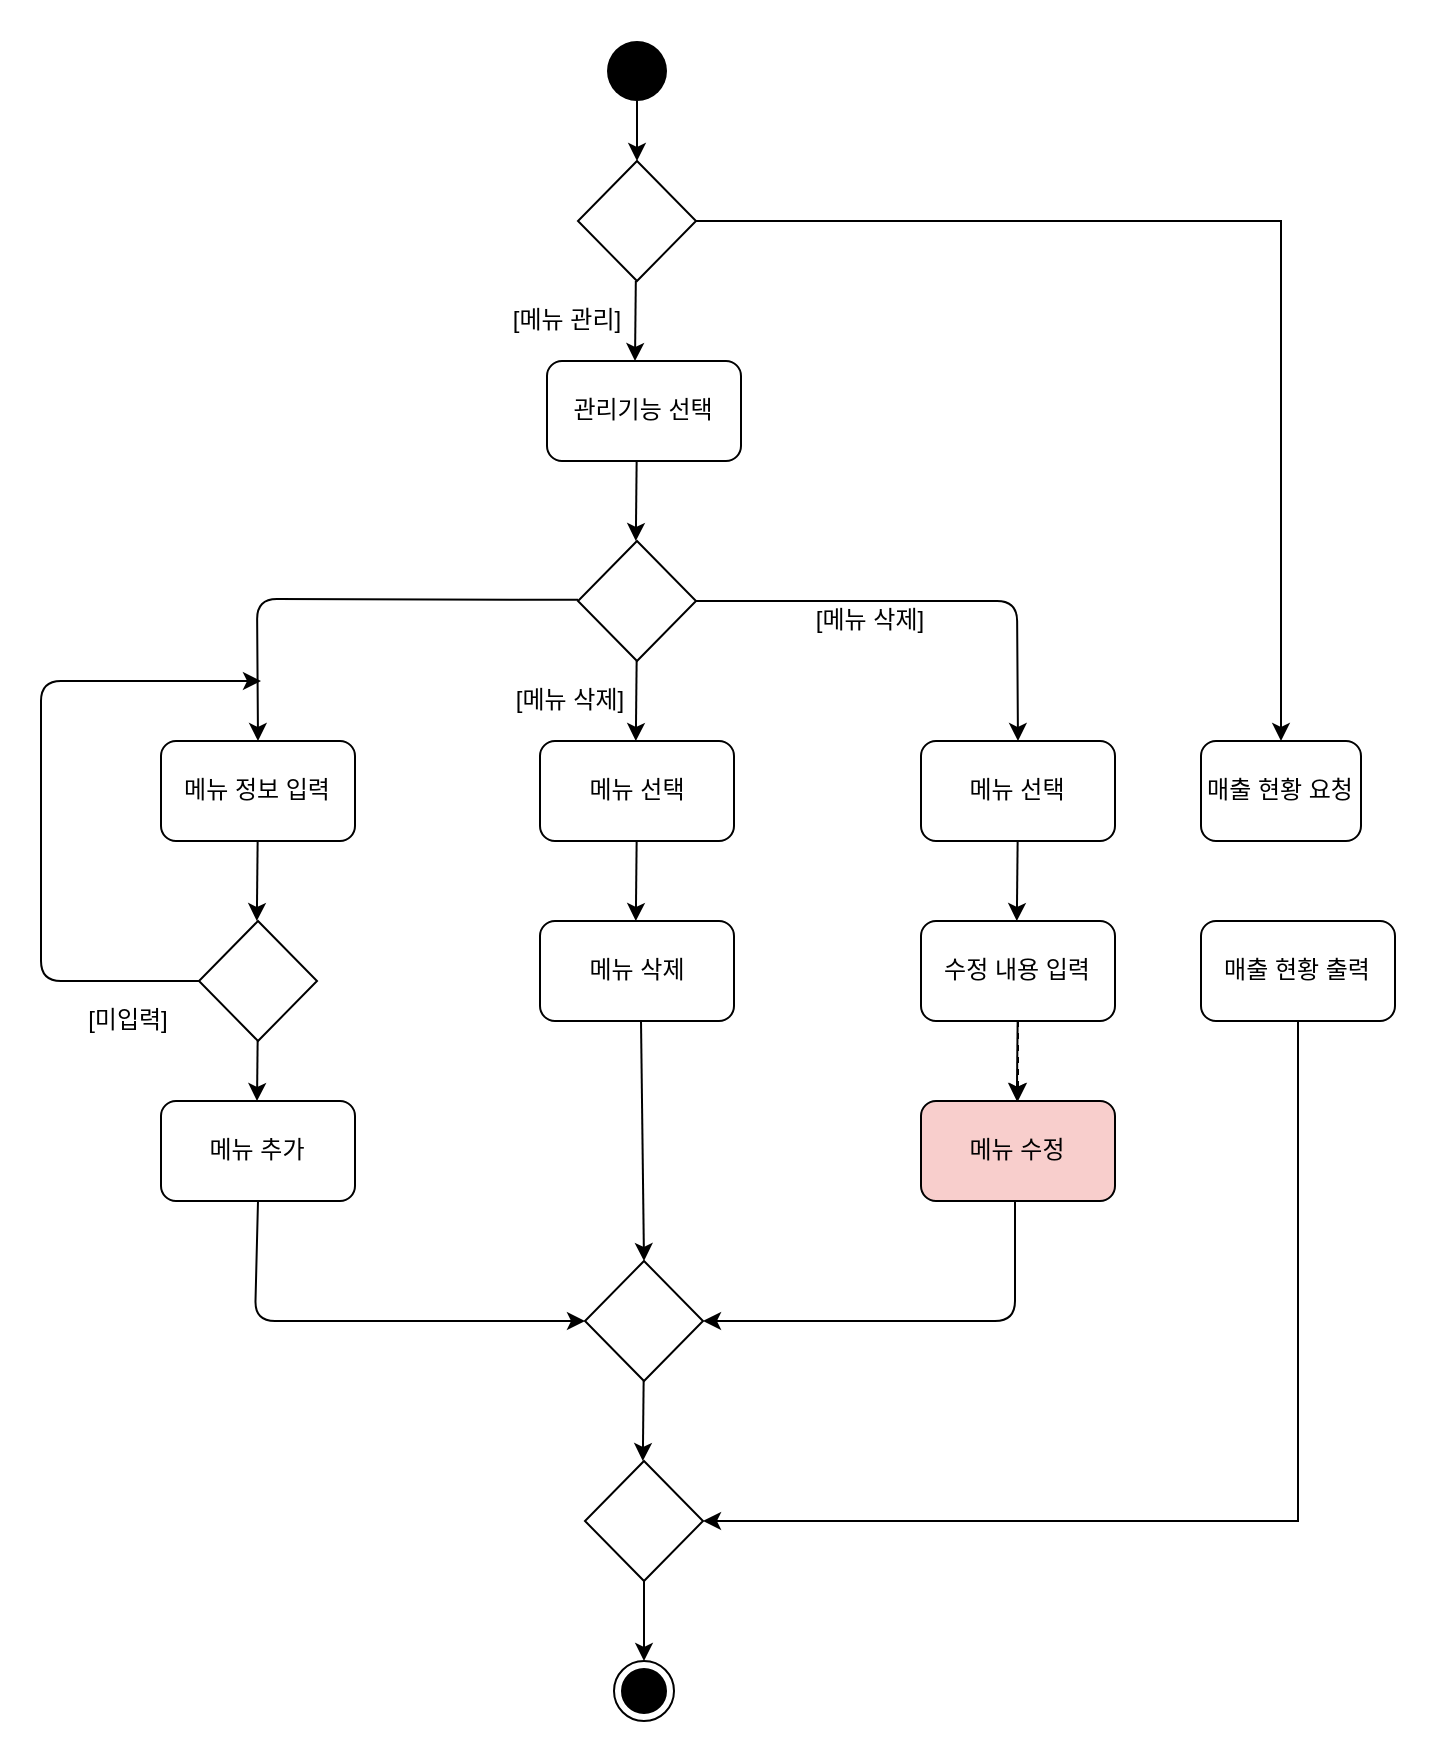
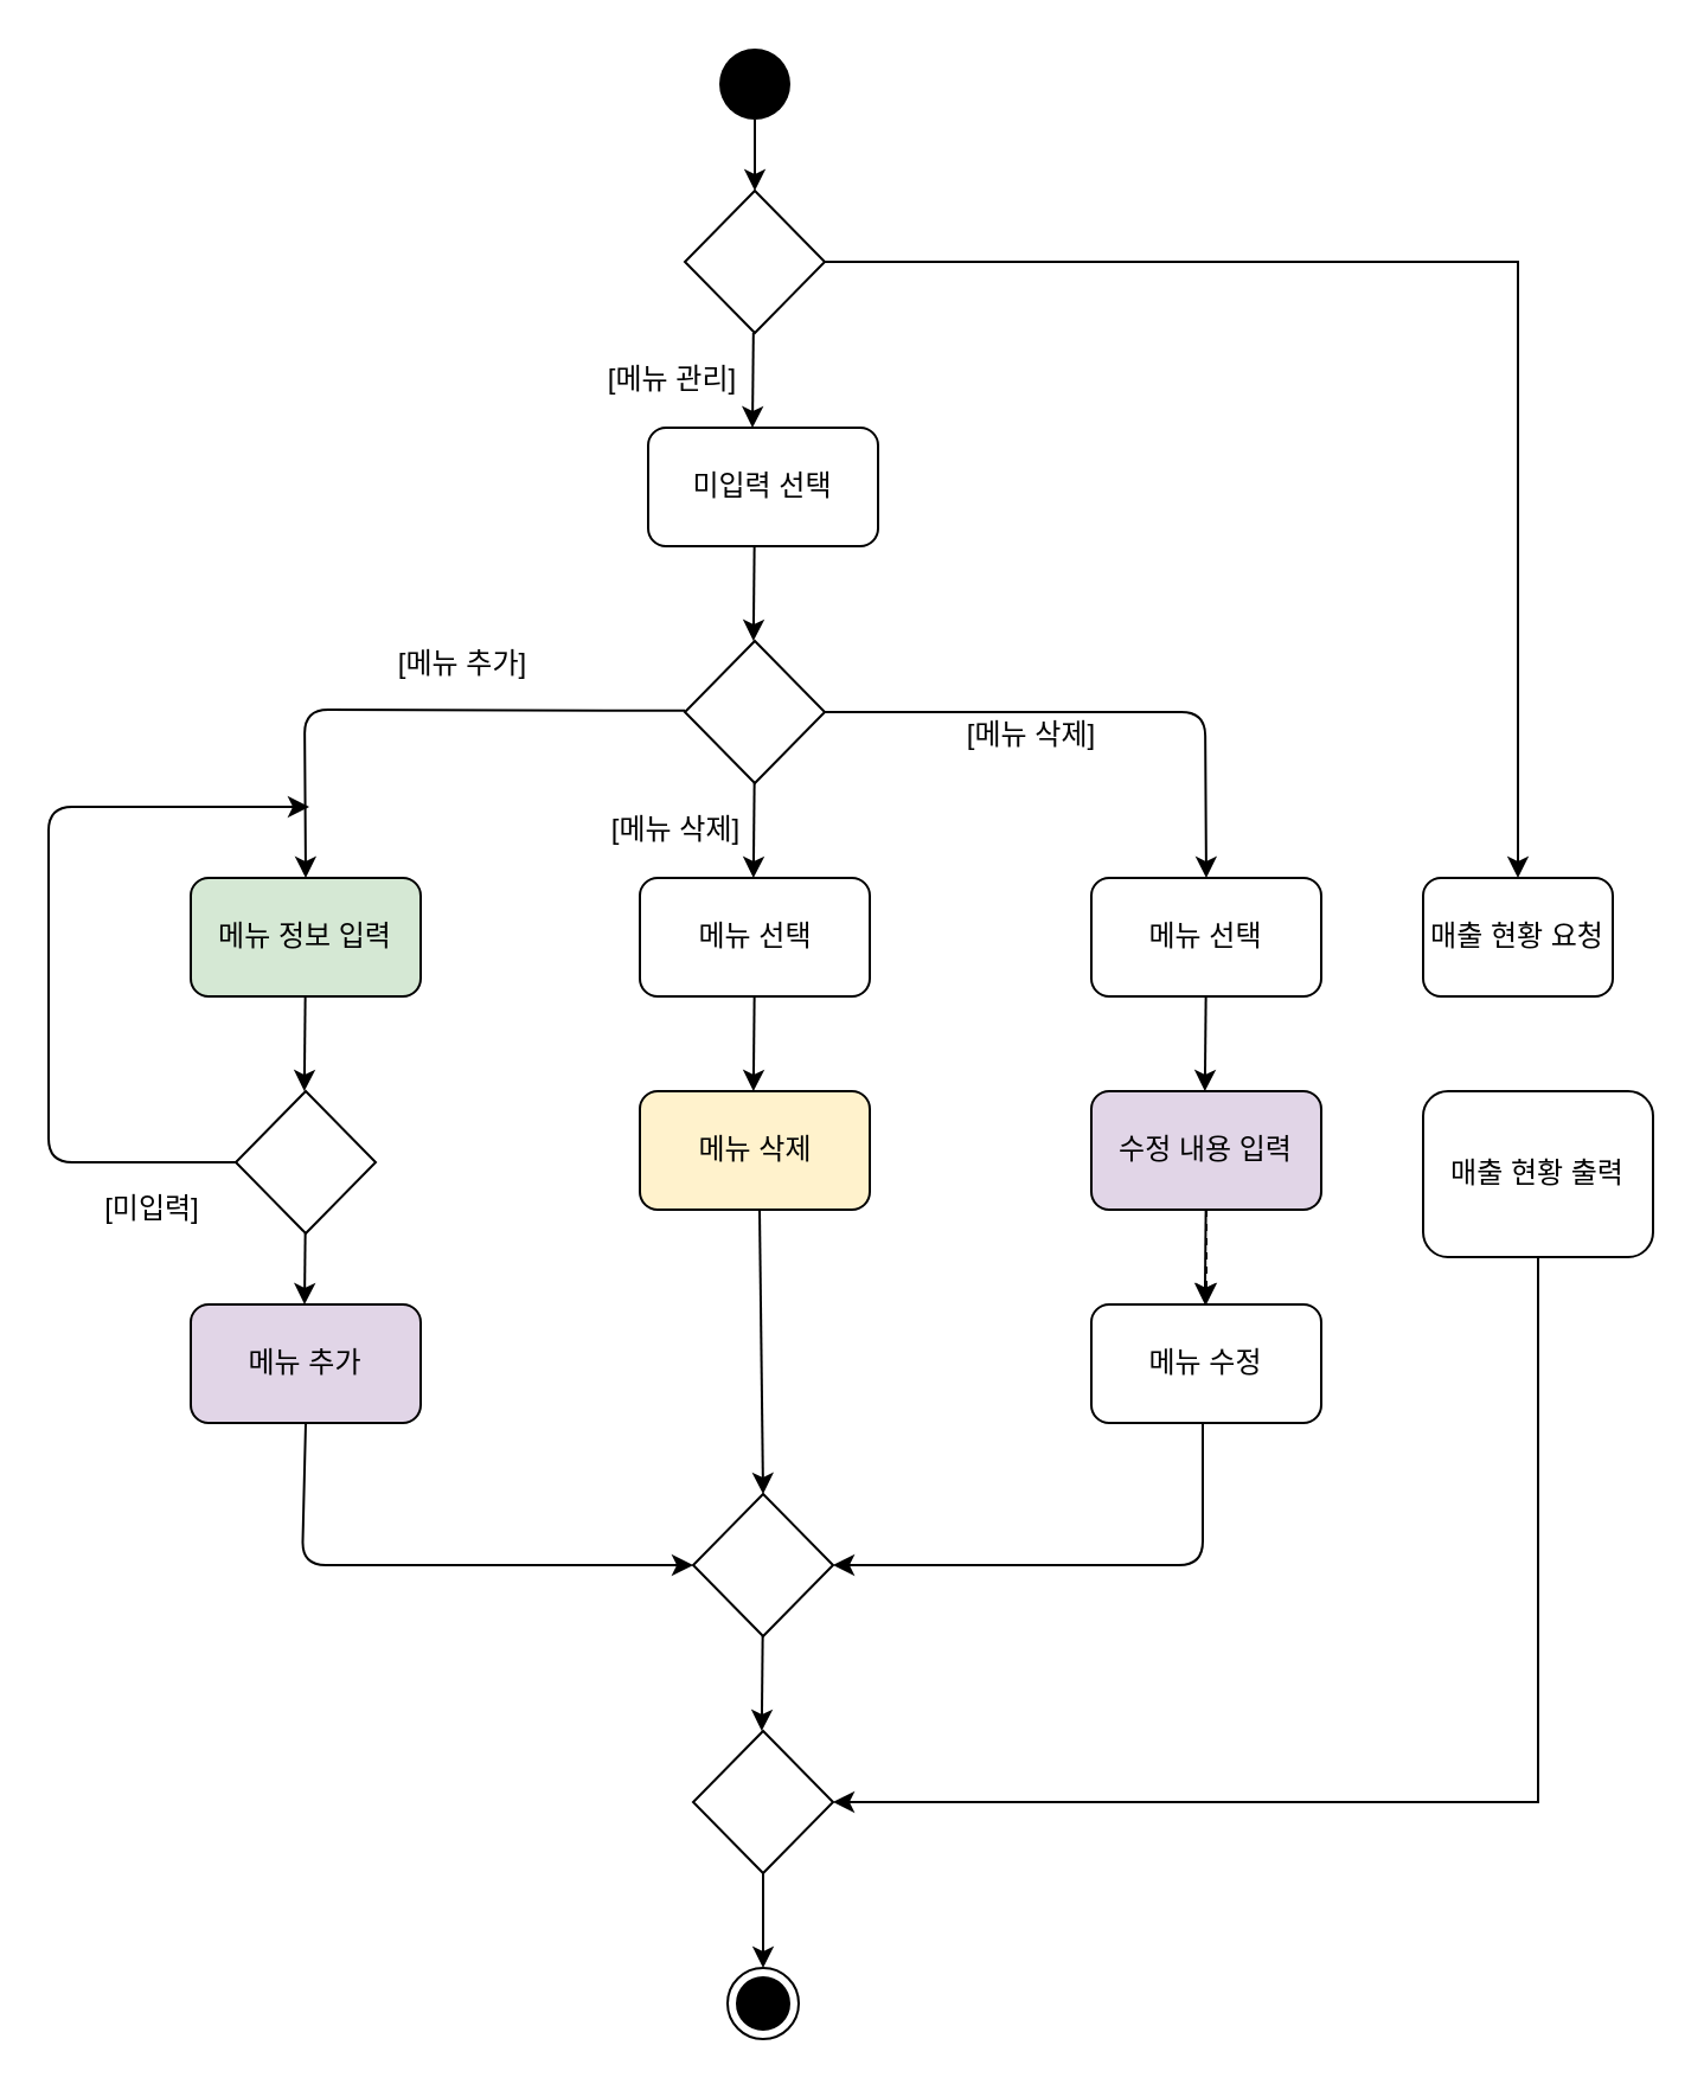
- <mxCell id="5" value="관리기능 선택" style="rounded=1;whiteSpace=wrap;html=1;" parent="1" vertex="1"><mxGeometry x="273" y="180" width="97" height="50" as="geometry" /></mxCell>
+ <mxCell id="5" value="미입력 선택" style="rounded=1;whiteSpace=wrap;html=1;" parent="1" vertex="1"><mxGeometry x="273" y="180" width="97" height="50" as="geometry" /></mxCell>
+ <mxCell id="15" value="[메뉴 추가]" style="text;html=1;strokeColor=none;fillColor=none;align=center;verticalAlign=middle;whiteSpace=wrap;rounded=0;" parent="1" vertex="1"><mxGeometry x="160" y="270" width="70" height="20" as="geometry" /></mxCell>
- <mxCell id="14" value="메뉴 정보 입력" style="rounded=1;whiteSpace=wrap;html=1;" parent="1" vertex="1"><mxGeometry x="80" y="370" width="97" height="50" as="geometry" /></mxCell>
+ <mxCell id="14" value="메뉴 정보 입력" style="rounded=1;whiteSpace=wrap;html=1;fillColor=#d5e8d4;" parent="1" vertex="1"><mxGeometry x="80" y="370" width="97" height="50" as="geometry" /></mxCell>
- <mxCell id="19" value="메뉴 삭제" style="rounded=1;whiteSpace=wrap;html=1;" parent="1" vertex="1"><mxGeometry x="269.5" y="460" width="97" height="50" as="geometry" /></mxCell>
+ <mxCell id="19" value="메뉴 삭제" style="rounded=1;whiteSpace=wrap;html=1;fillColor=#fff2cc;" parent="1" vertex="1"><mxGeometry x="269.5" y="460" width="97" height="50" as="geometry" /></mxCell>
- <mxCell id="21" value="수정 내용 입력" style="rounded=1;whiteSpace=wrap;html=1;" parent="1" vertex="1"><mxGeometry x="460" y="460" width="97" height="50" as="geometry" /></mxCell>
+ <mxCell id="21" value="수정 내용 입력" style="rounded=1;whiteSpace=wrap;html=1;fillColor=#e1d5e7;" parent="1" vertex="1"><mxGeometry x="460" y="460" width="97" height="50" as="geometry" /></mxCell>
- <mxCell id="39" value="매출 현황 출력" style="rounded=1;whiteSpace=wrap;html=1;" parent="1" vertex="1"><mxGeometry x="600" y="460" width="97" height="50" as="geometry" /></mxCell>
+ <mxCell id="39" value="매출 현황 출력" style="rounded=1;whiteSpace=wrap;html=1;" parent="1" vertex="1"><mxGeometry x="600" y="460" width="97" height="70" as="geometry" /></mxCell>
- <mxCell id="25" value="메뉴 추가" style="rounded=1;whiteSpace=wrap;html=1;" parent="1" vertex="1"><mxGeometry x="80" y="550" width="97" height="50" as="geometry" /></mxCell>
+ <mxCell id="25" value="메뉴 추가" style="rounded=1;whiteSpace=wrap;html=1;fillColor=#e1d5e7;" parent="1" vertex="1"><mxGeometry x="80" y="550" width="97" height="50" as="geometry" /></mxCell>
- <mxCell id="23" value="메뉴 수정" style="rounded=1;whiteSpace=wrap;html=1;fillColor=#f8cecc;" parent="1" vertex="1"><mxGeometry x="460" y="550" width="97" height="50" as="geometry" /></mxCell>
+ <mxCell id="23" value="메뉴 수정" style="rounded=1;whiteSpace=wrap;html=1;" parent="1" vertex="1"><mxGeometry x="460" y="550" width="97" height="50" as="geometry" /></mxCell>
